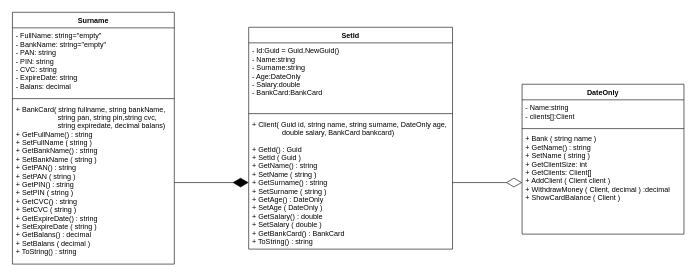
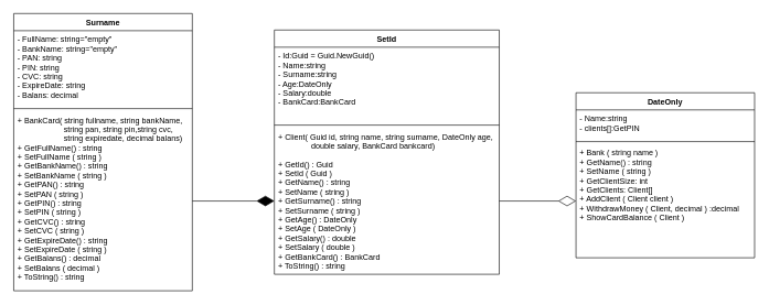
- <mxCell id="12" value="- Name:string&#10;- clients[]:Client" style="text;strokeColor=none;fillColor=none;align=left;verticalAlign=top;spacingLeft=4;spacingRight=4;overflow=hidden;rotatable=0;points=[[0,0.5],[1,0.5]];portConstraint=eastwest;" vertex="1" parent="11"><mxGeometry y="26" width="270" height="44" as="geometry" /></mxCell>
+ <mxCell id="12" value="- Name:string&#10;- clients[]:GetPIN" style="text;strokeColor=none;fillColor=none;align=left;verticalAlign=top;spacingLeft=4;spacingRight=4;overflow=hidden;rotatable=0;points=[[0,0.5],[1,0.5]];portConstraint=eastwest;" vertex="1" parent="11"><mxGeometry y="26" width="270" height="44" as="geometry" /></mxCell>
